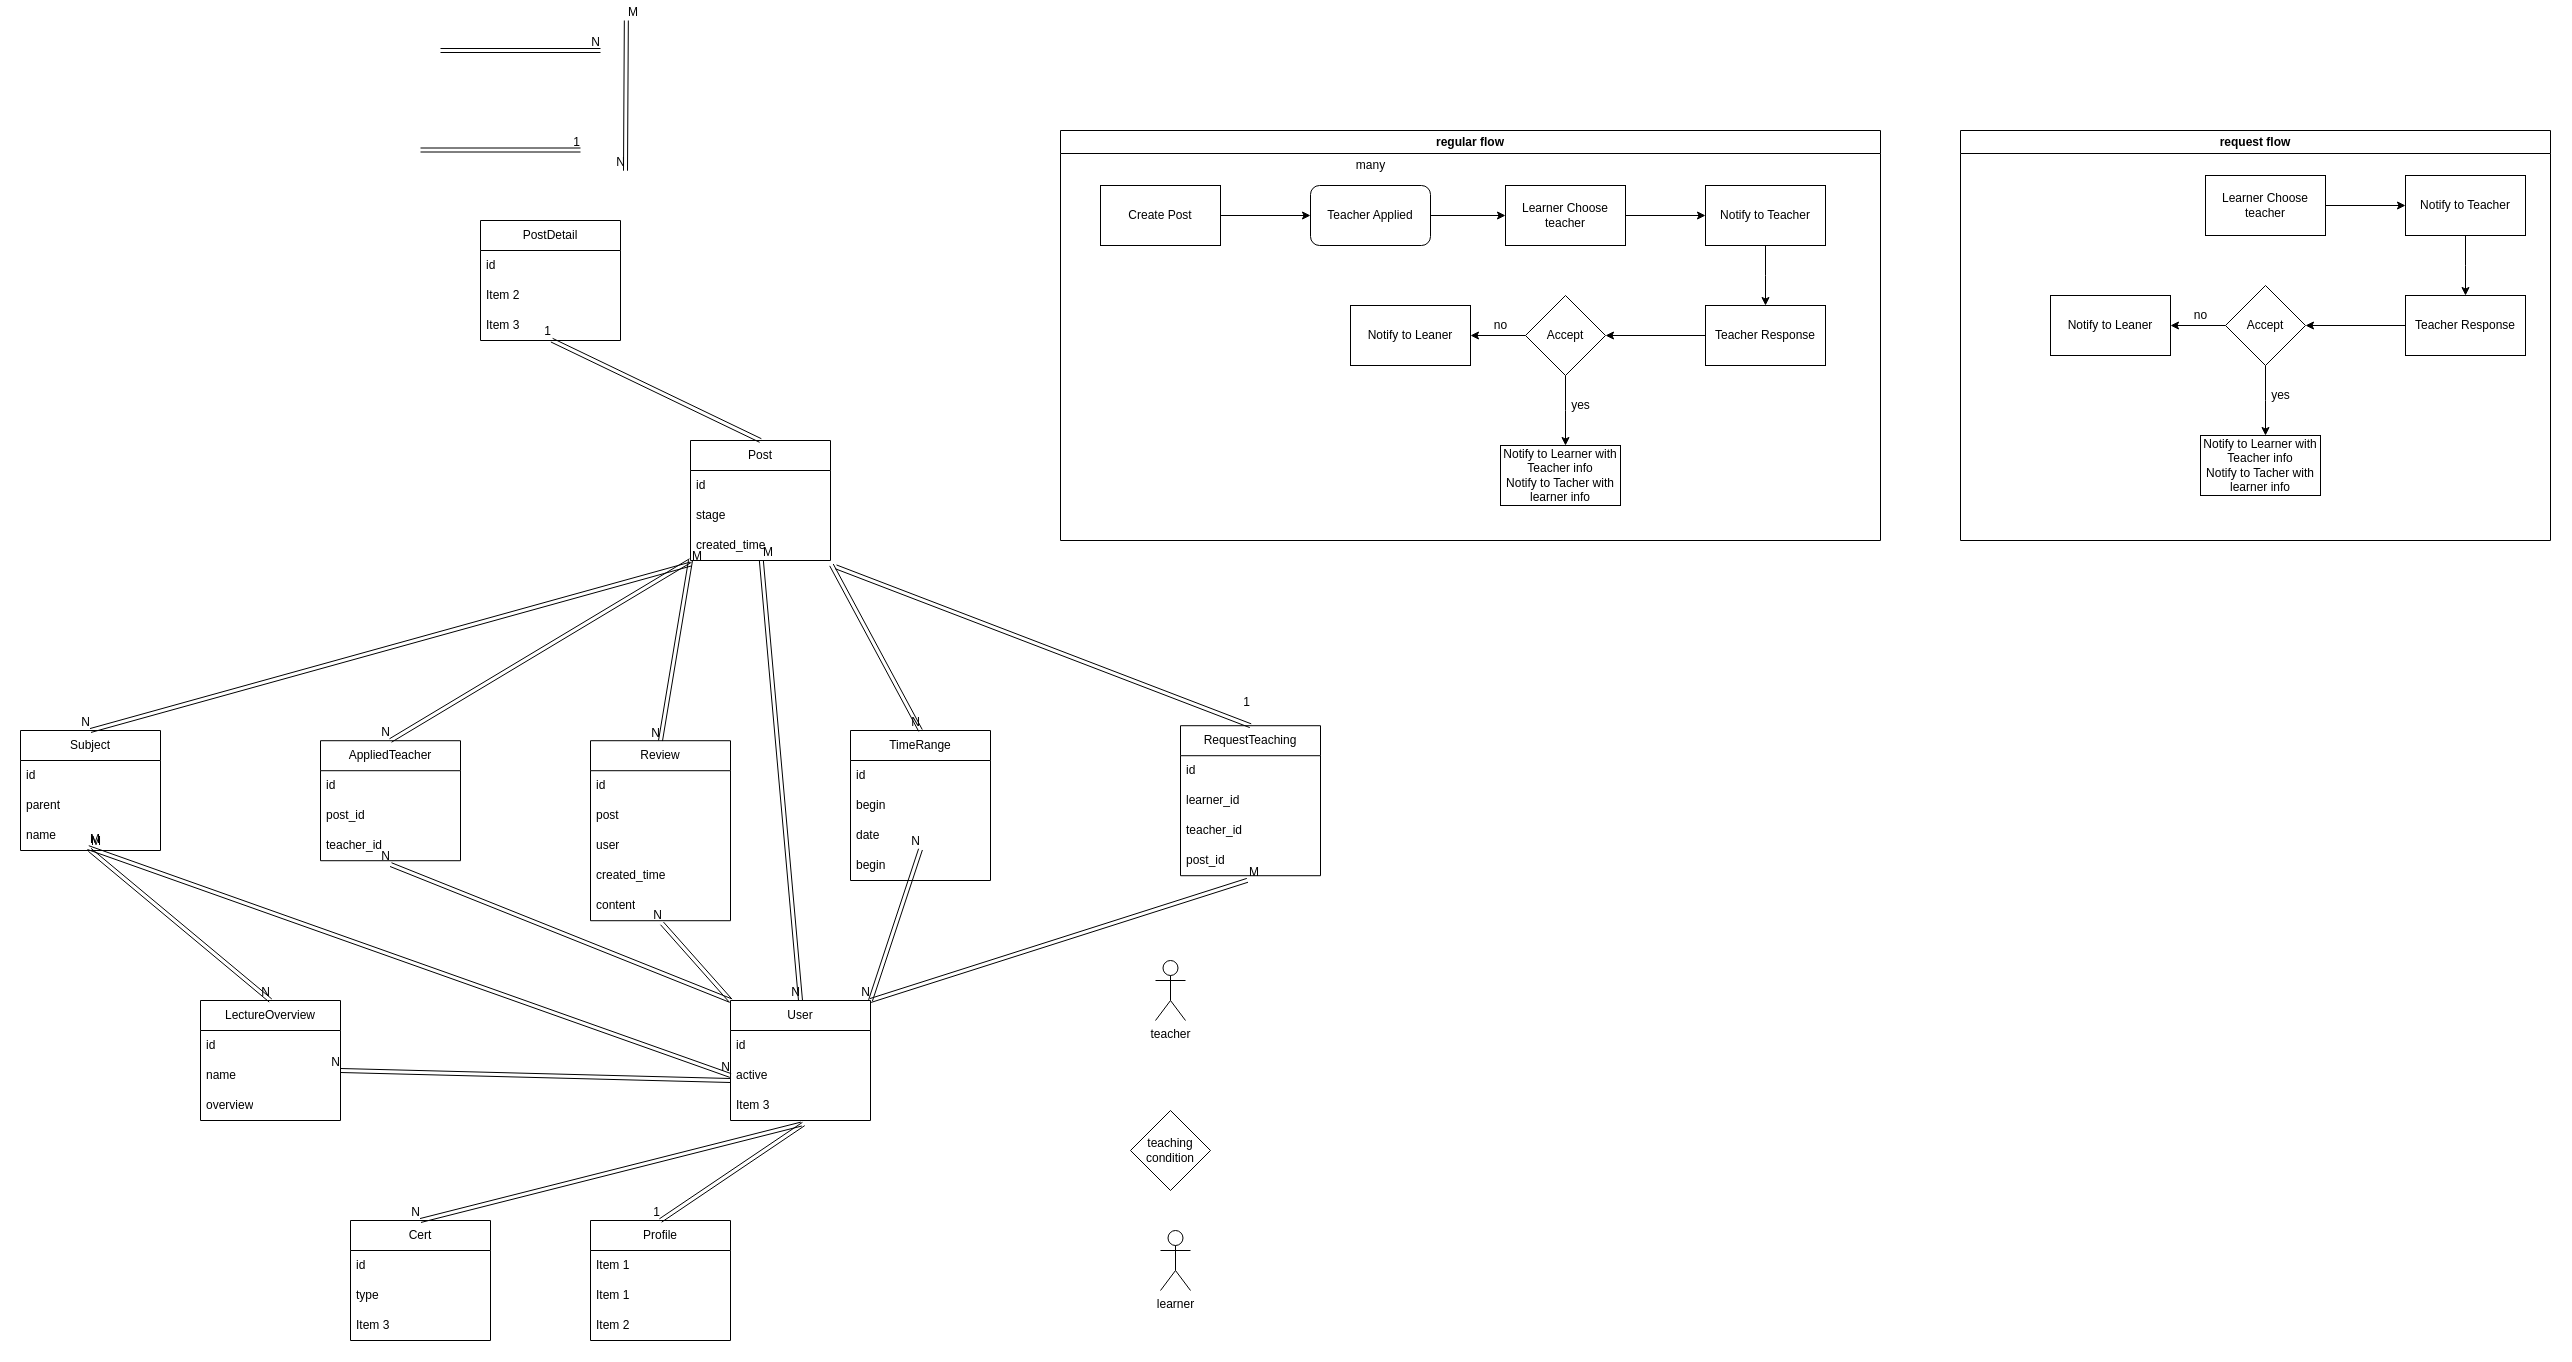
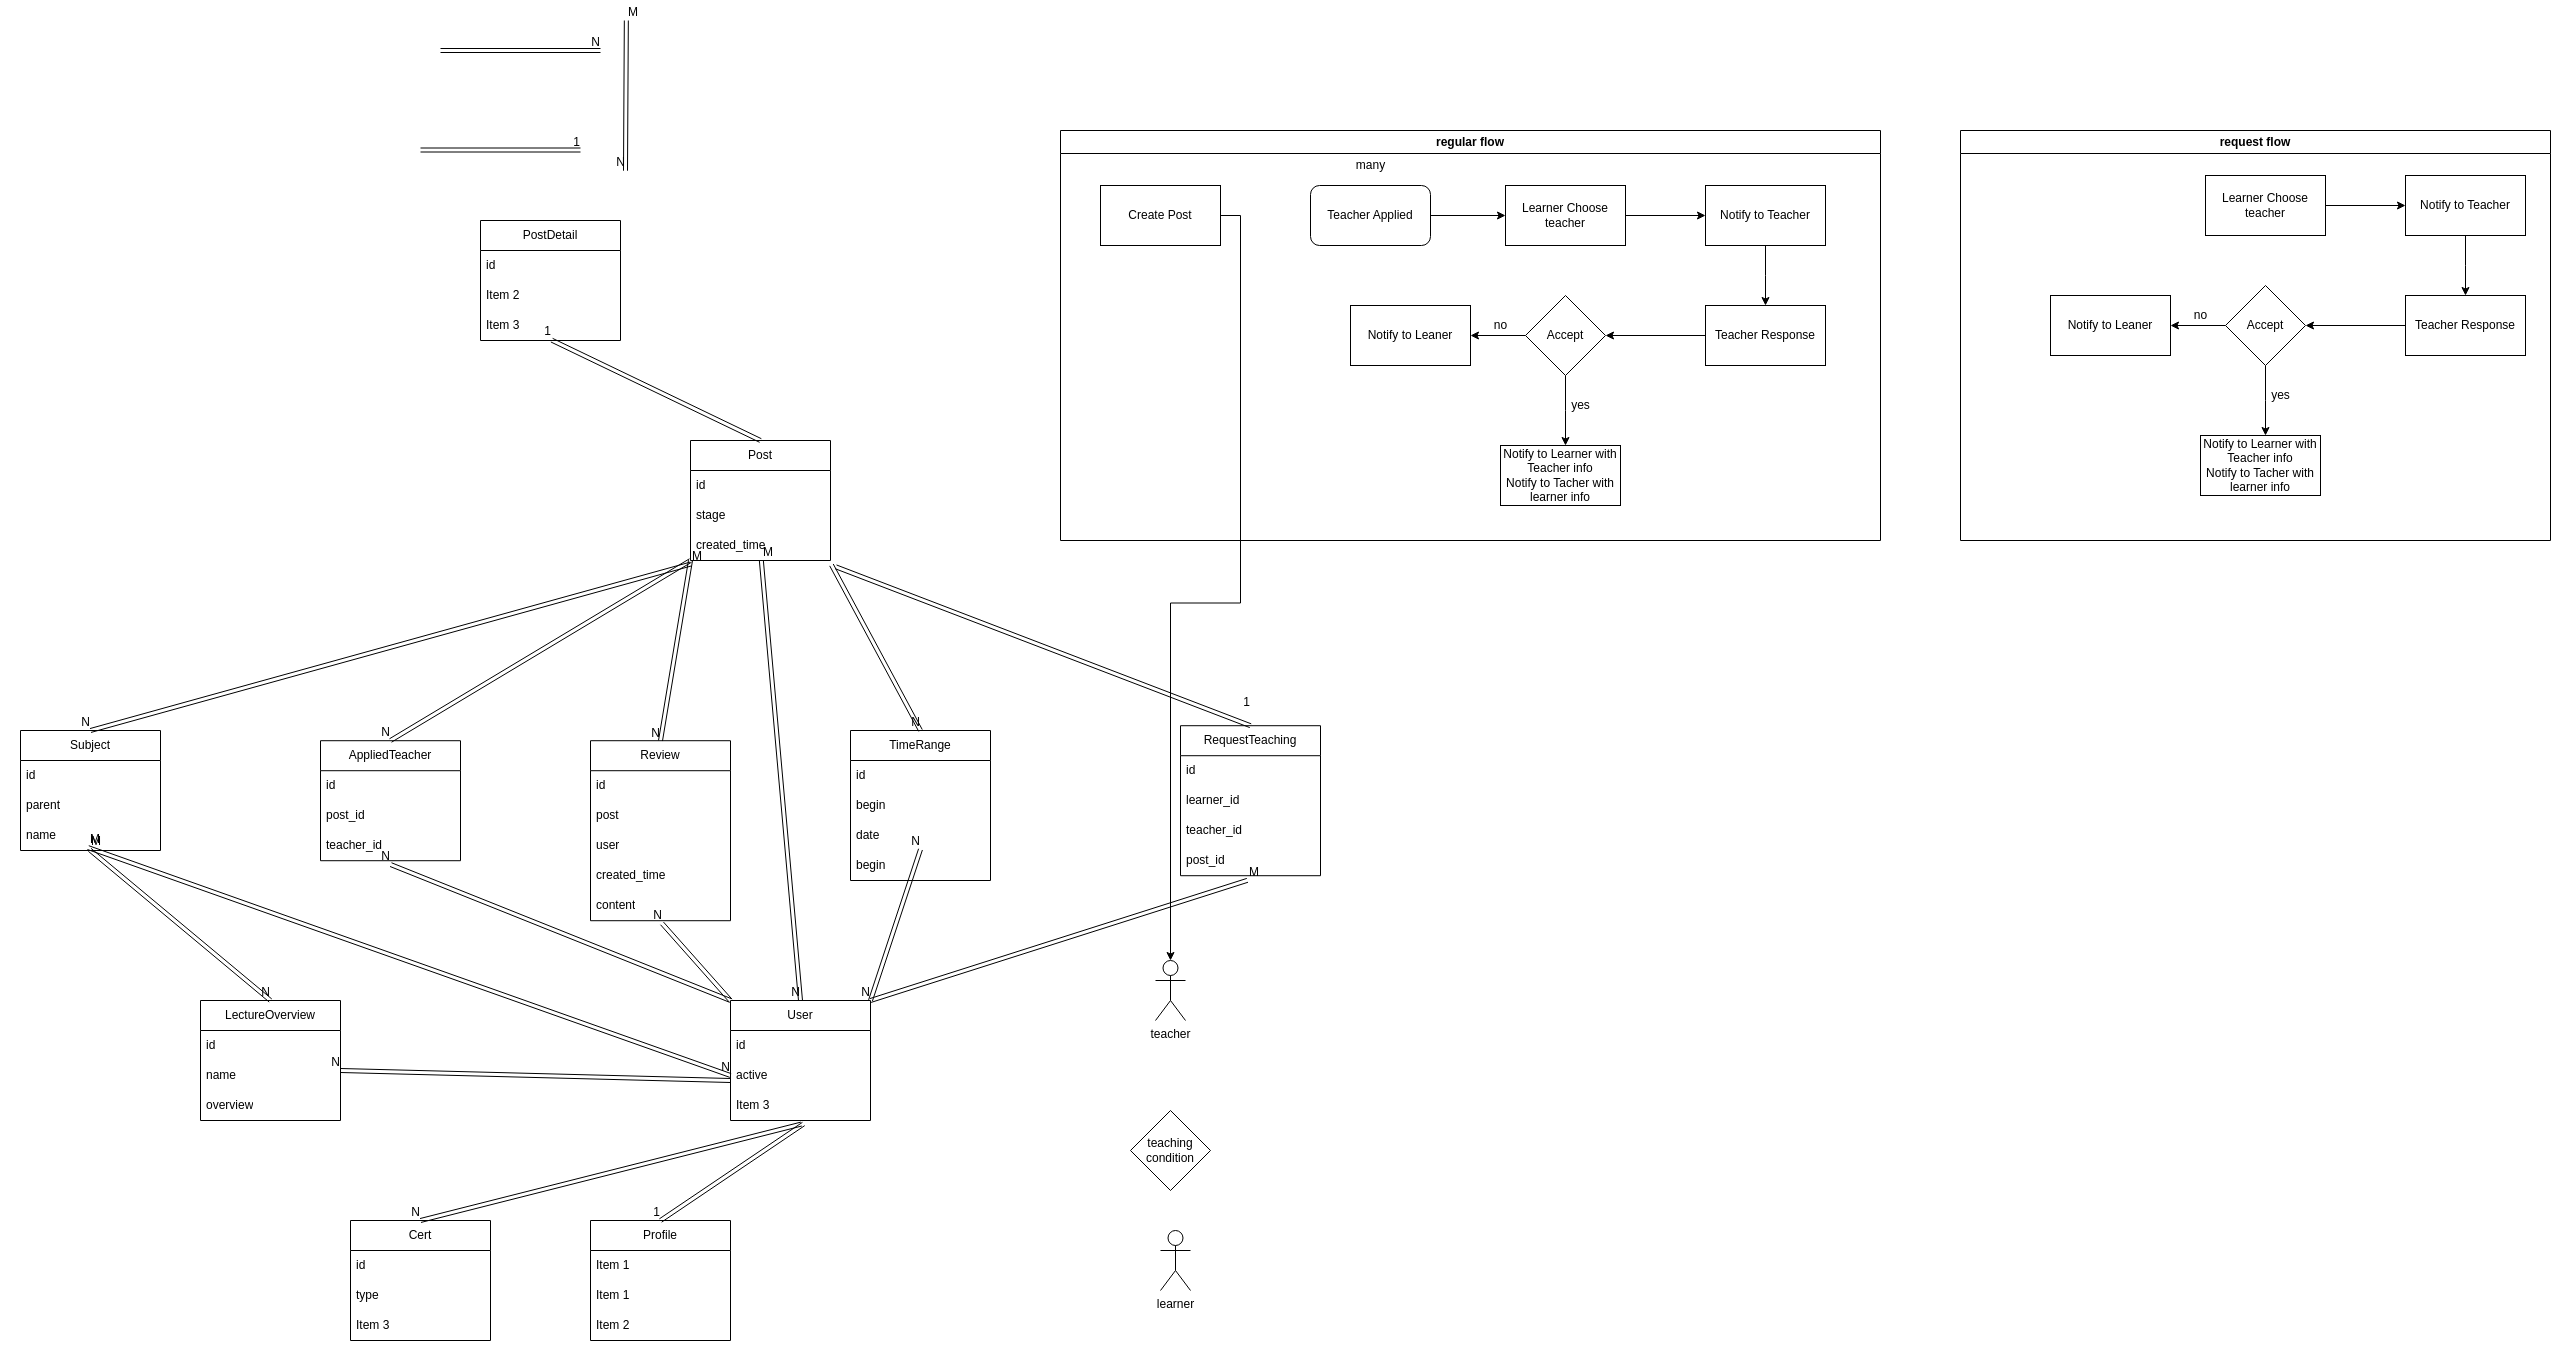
- <mxCell id="88" style="edgeStyle=orthogonalEdgeStyle;rounded=0;orthogonalLoop=1;jettySize=auto;html=1;exitX=1;exitY=0.5;exitDx=0;exitDy=0;entryX=0;entryY=0.5;entryDx=0;entryDy=0;" parent="1" source="89" target="91" edge="1"><mxGeometry relative="1" as="geometry" /></mxCell>
+ <mxCell id="88" style="edgeStyle=orthogonalEdgeStyle;rounded=0;orthogonalLoop=1;jettySize=auto;html=1;exitX=1;exitY=0.5;exitDx=0;exitDy=0;" parent="1" source="89" target="83" edge="1"><mxGeometry relative="1" as="geometry" /></mxCell>
